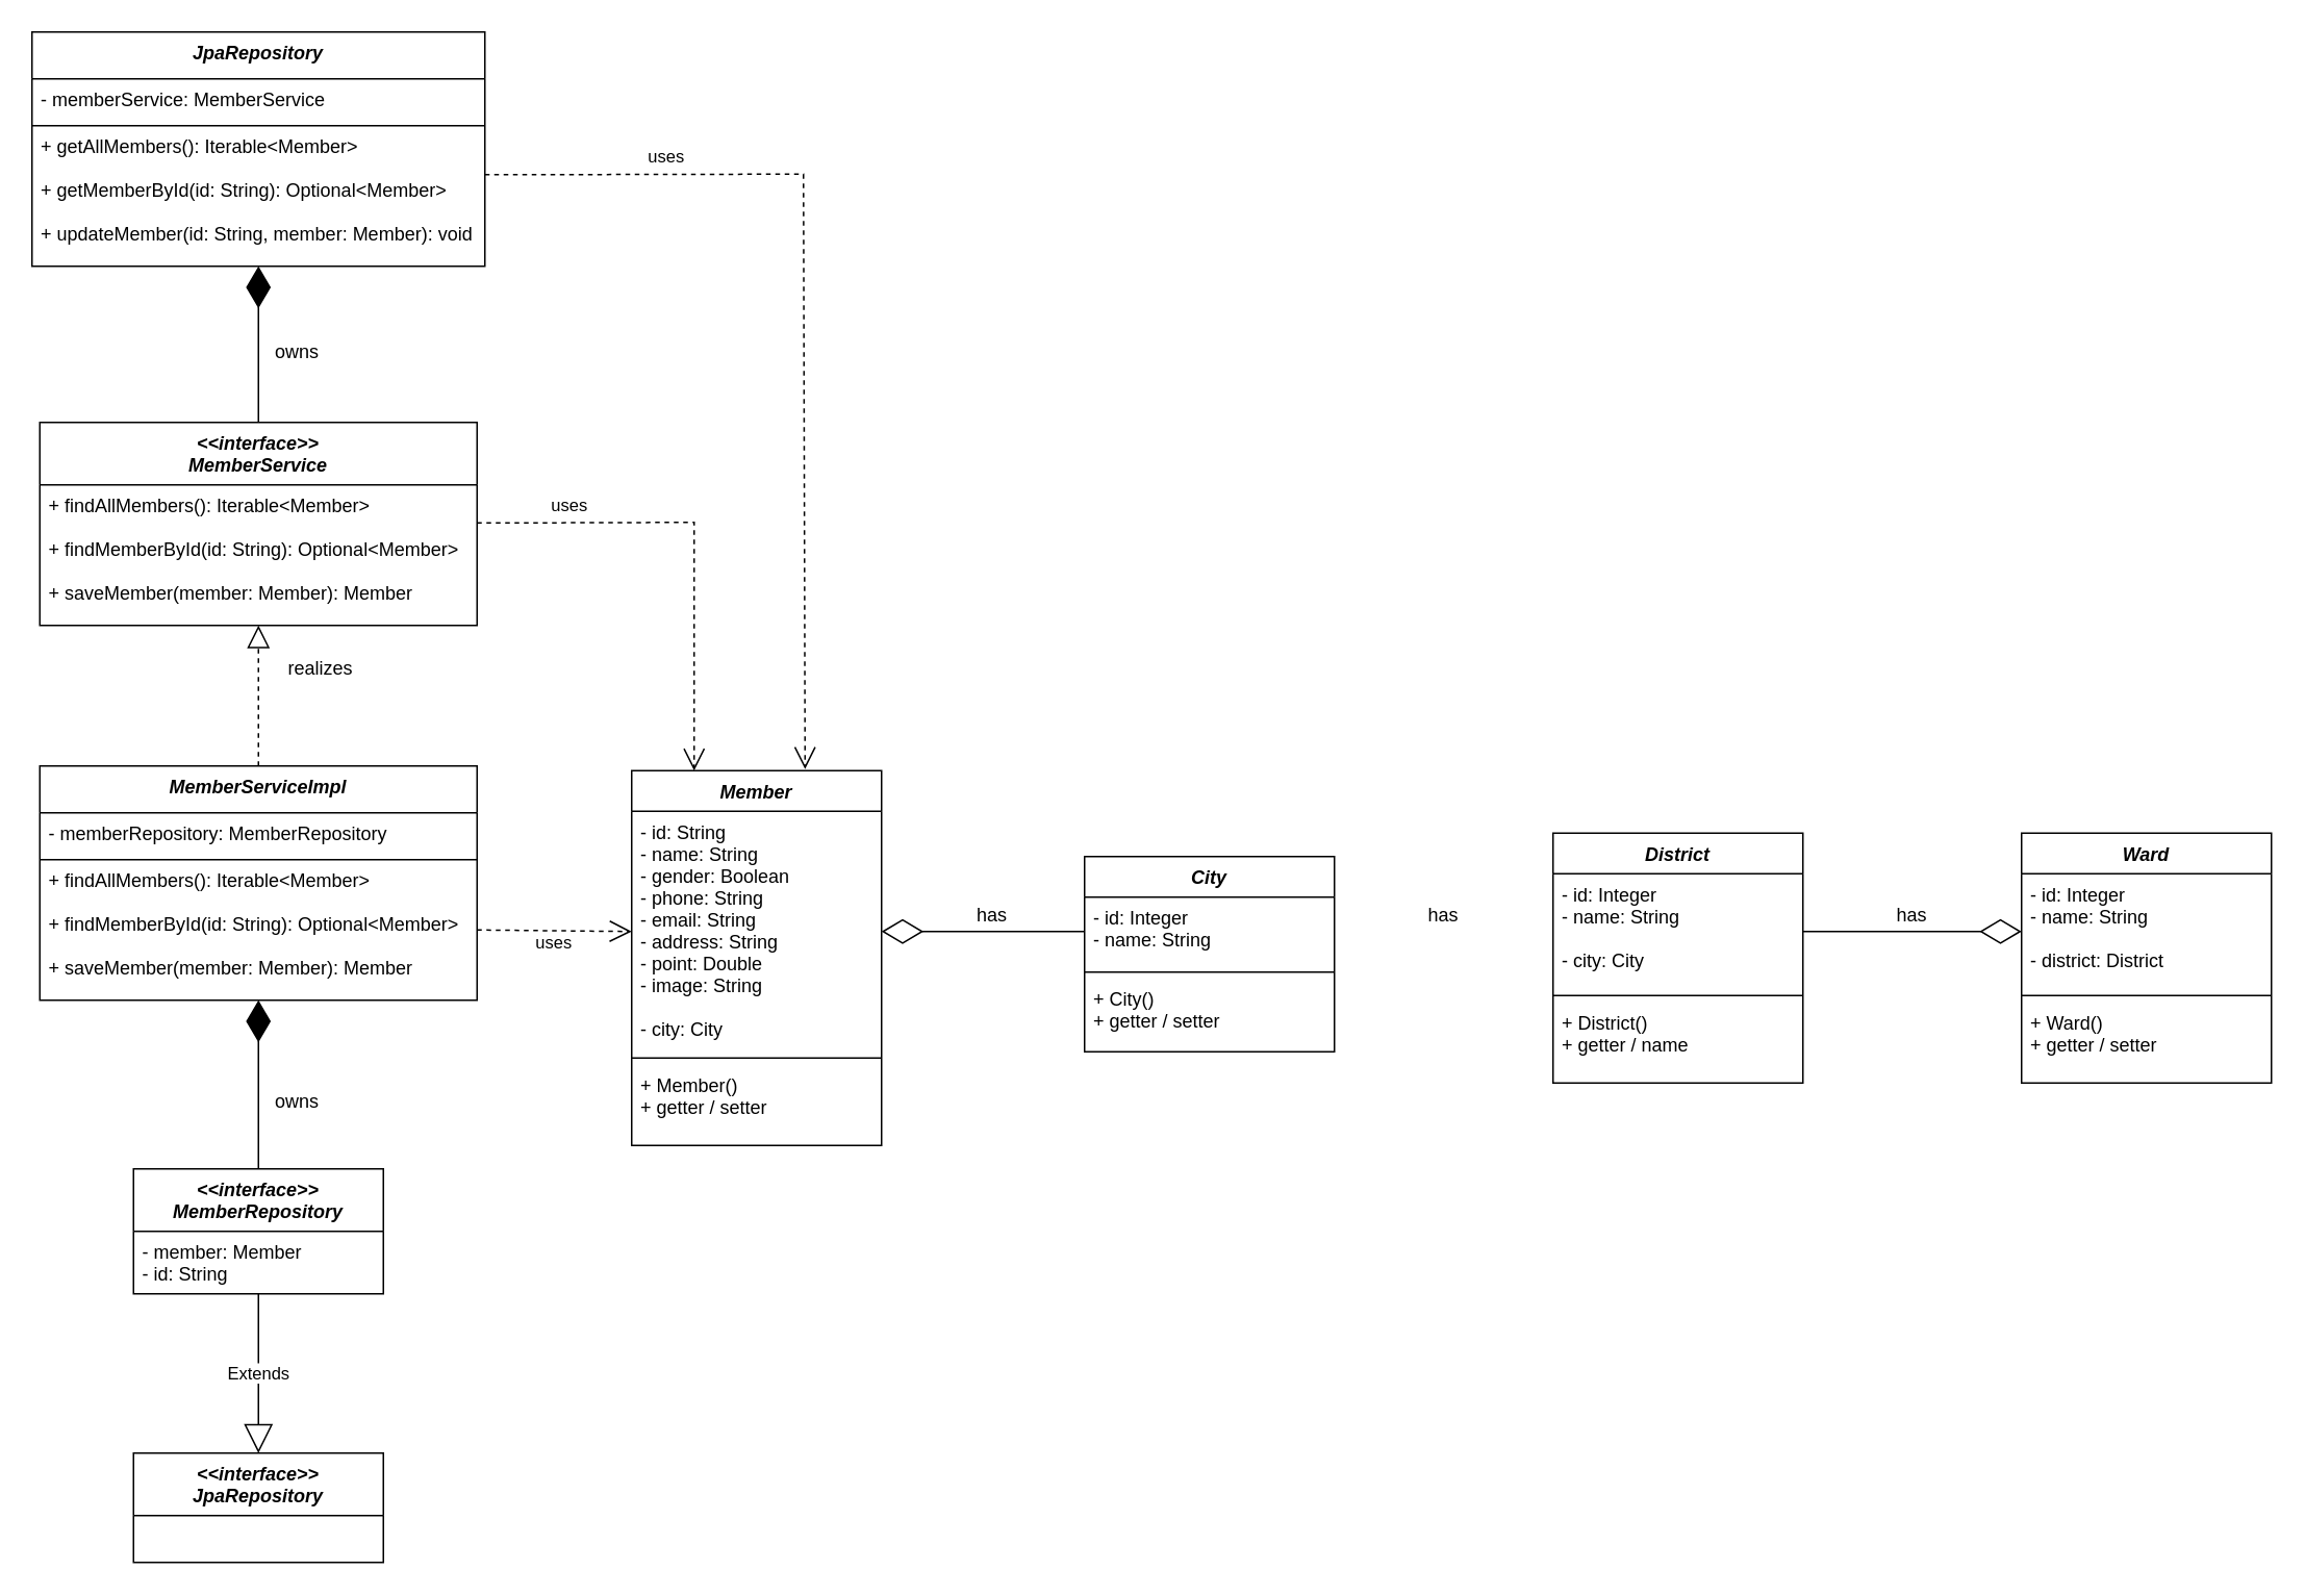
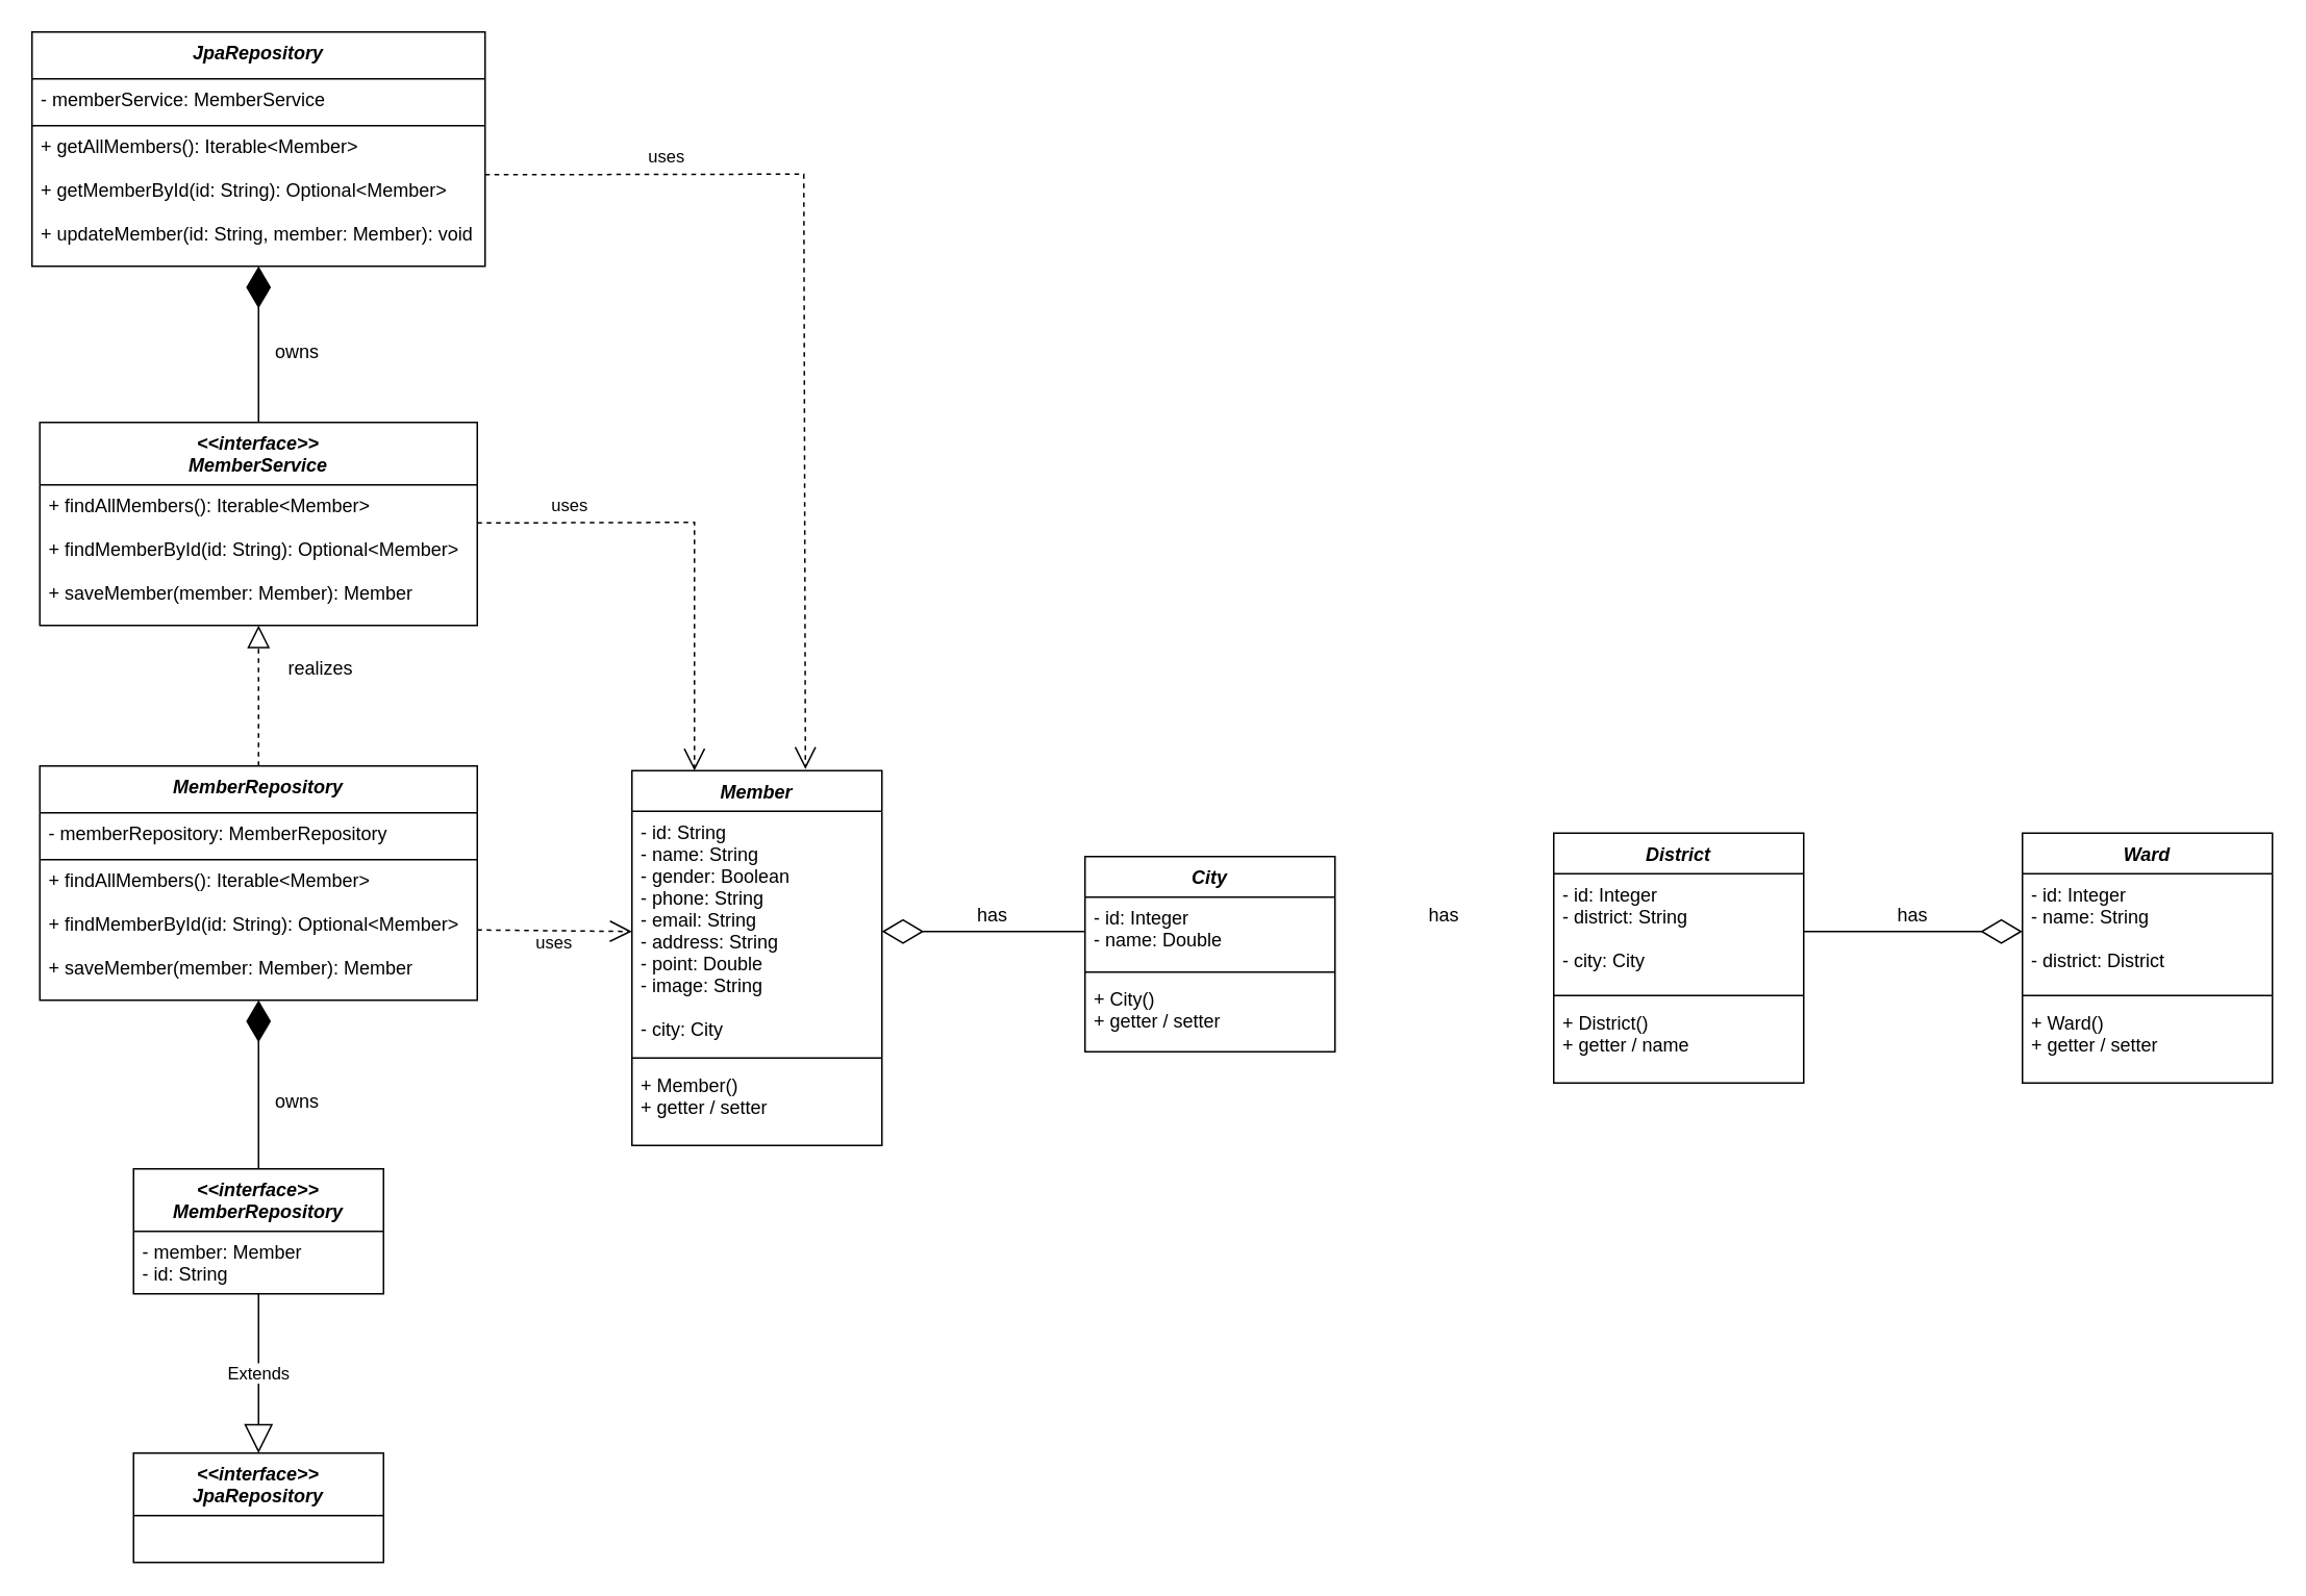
- <mxCell id="29" value="MemberServiceImpl" style="swimlane;fontStyle=3;align=center;verticalAlign=top;childLayout=stackLayout;horizontal=1;startSize=30;horizontalStack=0;resizeParent=1;resizeLast=0;collapsible=1;marginBottom=0;rounded=0;shadow=0;strokeWidth=1;" vertex="1" parent="1"><mxGeometry x="25" y="490" width="280" height="150" as="geometry"><mxRectangle x="240" y="890" width="160" height="26" as="alternateBounds" /></mxGeometry></mxCell>
+ <mxCell id="29" value="MemberRepository" style="swimlane;fontStyle=3;align=center;verticalAlign=top;childLayout=stackLayout;horizontal=1;startSize=30;horizontalStack=0;resizeParent=1;resizeLast=0;collapsible=1;marginBottom=0;rounded=0;shadow=0;strokeWidth=1;" vertex="1" parent="1"><mxGeometry x="25" y="490" width="280" height="150" as="geometry"><mxRectangle x="240" y="890" width="160" height="26" as="alternateBounds" /></mxGeometry></mxCell>
- <mxCell id="13" value="- id: Integer&#10;- name: String&#10;&#10;- city: City" style="text;align=left;verticalAlign=top;spacingLeft=4;spacingRight=4;overflow=hidden;rotatable=0;points=[[0,0.5],[1,0.5]];portConstraint=eastwest;" vertex="1" parent="12"><mxGeometry y="26" width="160" height="74" as="geometry" /></mxCell>
+ <mxCell id="13" value="- id: Integer&#10;- district: String&#10;&#10;- city: City" style="text;align=left;verticalAlign=top;spacingLeft=4;spacingRight=4;overflow=hidden;rotatable=0;points=[[0,0.5],[1,0.5]];portConstraint=eastwest;" vertex="1" parent="12"><mxGeometry y="26" width="160" height="74" as="geometry" /></mxCell>
- <mxCell id="7" value="- id: Integer&#10;- name: String" style="text;align=left;verticalAlign=top;spacingLeft=4;spacingRight=4;overflow=hidden;rotatable=0;points=[[0,0.5],[1,0.5]];portConstraint=eastwest;" vertex="1" parent="6"><mxGeometry y="26" width="160" height="44" as="geometry" /></mxCell>
+ <mxCell id="7" value="- id: Integer&#10;- name: Double" style="text;align=left;verticalAlign=top;spacingLeft=4;spacingRight=4;overflow=hidden;rotatable=0;points=[[0,0.5],[1,0.5]];portConstraint=eastwest;" vertex="1" parent="6"><mxGeometry y="26" width="160" height="44" as="geometry" /></mxCell>
